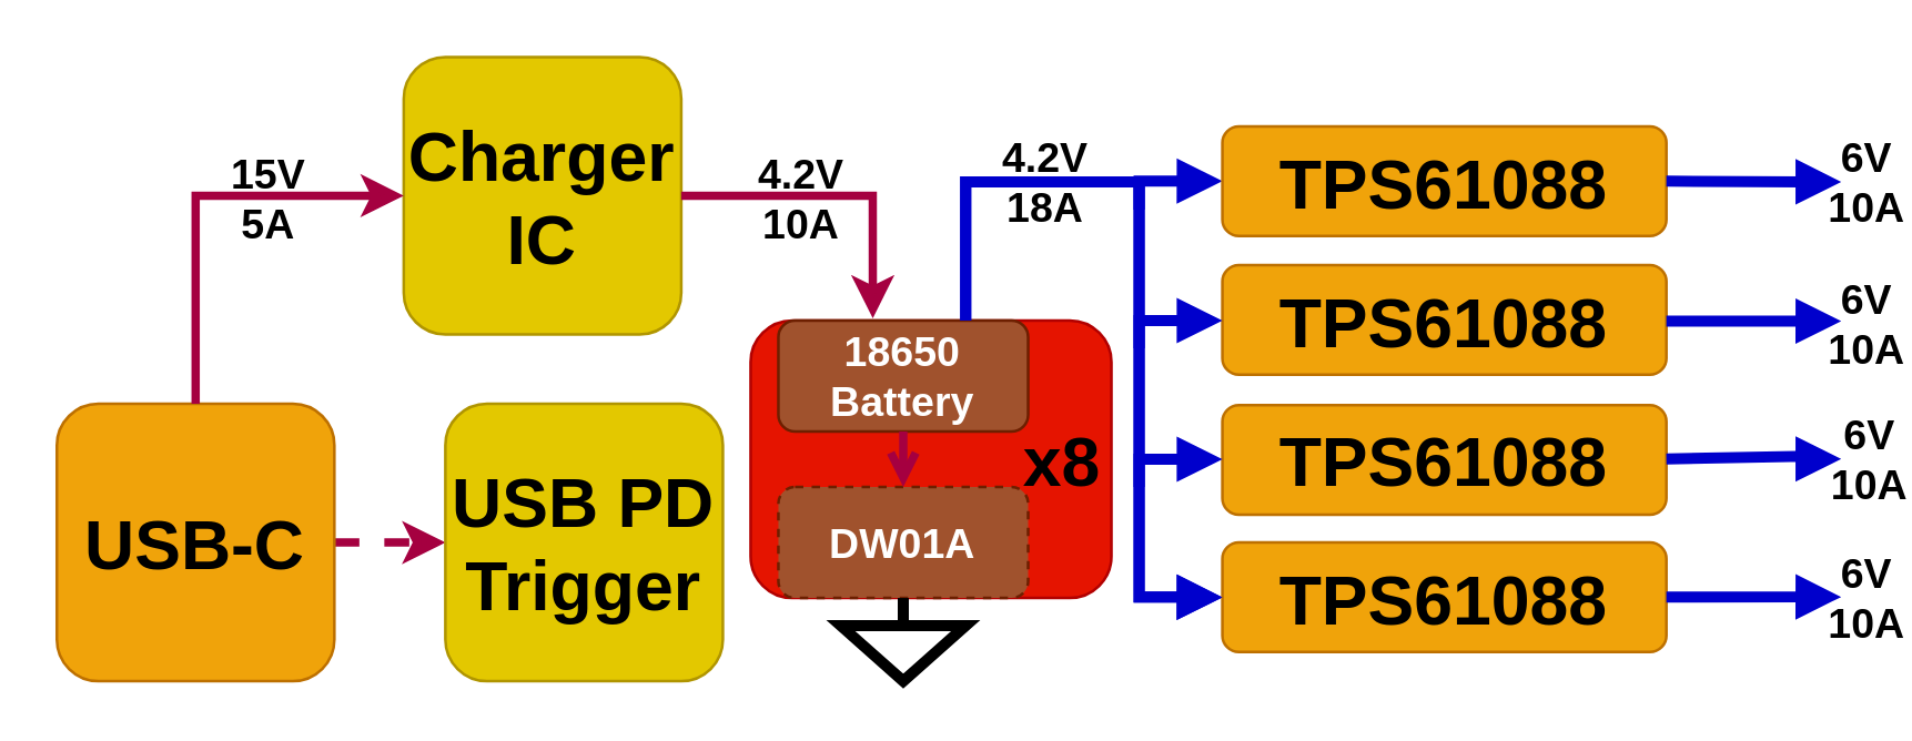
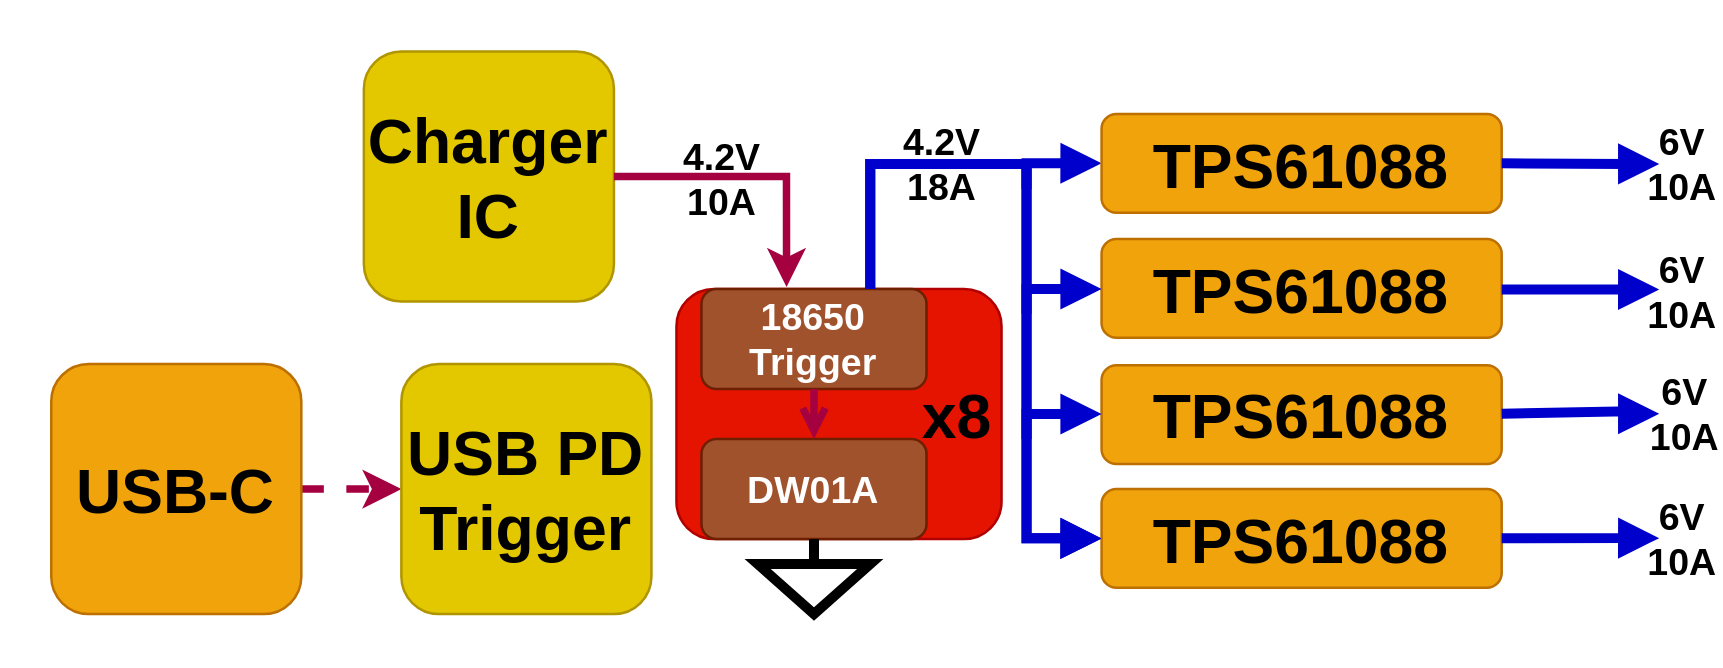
- <mxCell id="7" value="" style="edgeStyle=orthogonalEdgeStyle;rounded=0;orthogonalLoop=1;jettySize=auto;html=1;fillColor=#d80073;strokeColor=#A50040;strokeWidth=3;exitX=0.5;exitY=0;exitDx=0;exitDy=0;entryX=0;entryY=0.5;entryDx=0;entryDy=0;" edge="1" parent="1" source="4" target="6"><mxGeometry relative="1" as="geometry"><mxPoint x="110" y="94.74" as="sourcePoint" /><mxPoint x="150" y="94.74" as="targetPoint" /></mxGeometry></mxCell>
- <mxCell id="8" value="15V&lt;div&gt;5A&lt;/div&gt;" style="edgeLabel;html=1;align=center;verticalAlign=middle;resizable=0;points=[];labelBackgroundColor=none;fontSize=15;fontColor=#000000;fontStyle=1" vertex="1" connectable="0" parent="7"><mxGeometry x="0.054" y="-1" relative="1" as="geometry"><mxPoint x="21" y="-1" as="offset" /></mxGeometry></mxCell>
- <mxCell id="10" value="18650&lt;div&gt;Battery&lt;/div&gt;" style="rounded=1;whiteSpace=wrap;html=1;fillColor=#a0522d;fontColor=#ffffff;strokeColor=#6D1F00;fontStyle=1;fontSize=15;" vertex="1" parent="1"><mxGeometry x="280" y="115" width="90" height="40" as="geometry" /></mxCell>
+ <mxCell id="10" value="18650&lt;div&gt;Trigger&lt;/div&gt;" style="rounded=1;whiteSpace=wrap;html=1;fillColor=#a0522d;fontColor=#ffffff;strokeColor=#6D1F00;fontStyle=1;fontSize=15;" vertex="1" parent="1"><mxGeometry x="280" y="115" width="90" height="40" as="geometry" /></mxCell>
- <mxCell id="9" value="DW01A" style="rounded=1;whiteSpace=wrap;html=1;fillColor=#a0522d;fontColor=#ffffff;strokeColor=#6D1F00;fontStyle=1;fontSize=15;dashed=1;" vertex="1" parent="1"><mxGeometry x="280" y="175" width="90" height="40" as="geometry" /></mxCell>
+ <mxCell id="9" value="DW01A" style="rounded=1;whiteSpace=wrap;html=1;fillColor=#a0522d;fontColor=#ffffff;strokeColor=#6D1F00;fontStyle=1;fontSize=15;" vertex="1" parent="1"><mxGeometry x="280" y="175" width="90" height="40" as="geometry" /></mxCell>
